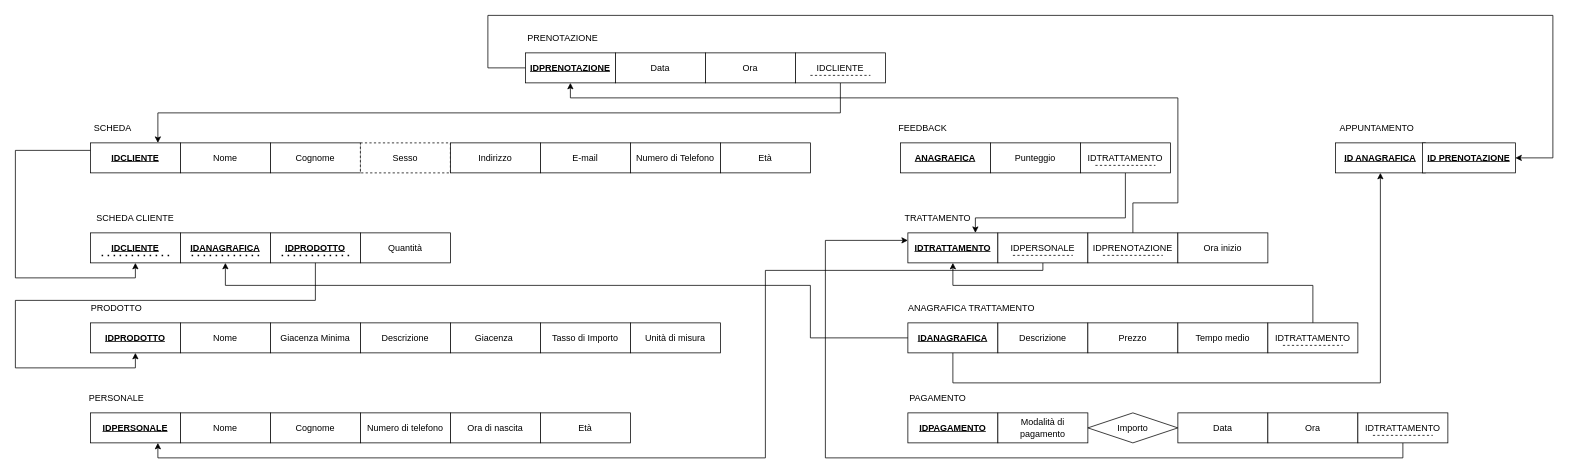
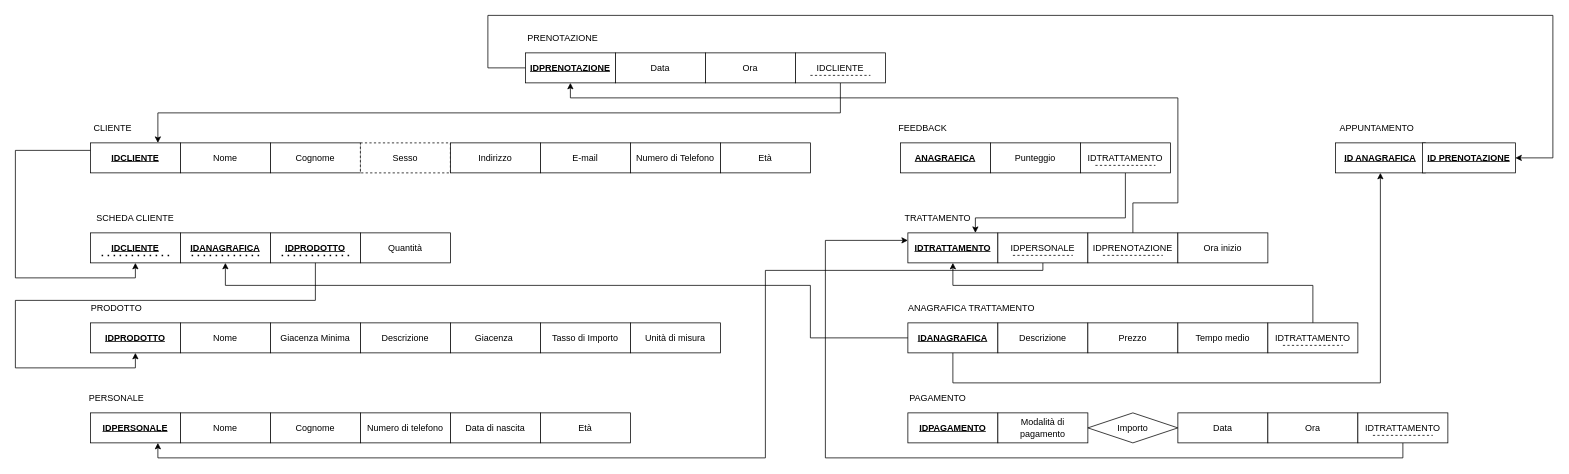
- <mxCell id="27" value="SCHEDA" style="text;html=1;strokeColor=none;fillColor=none;align=center;verticalAlign=middle;whiteSpace=wrap;rounded=0;" parent="1" vertex="1"><mxGeometry x="130" y="160" width="40" height="20" as="geometry" /></mxCell>
+ <mxCell id="27" value="CLIENTE" style="text;html=1;strokeColor=none;fillColor=none;align=center;verticalAlign=middle;whiteSpace=wrap;rounded=0;" parent="1" vertex="1"><mxGeometry x="130" y="160" width="40" height="20" as="geometry" /></mxCell>
- <mxCell id="53" value="Ora di nascita" style="rounded=0;whiteSpace=wrap;html=1;" parent="1" vertex="1"><mxGeometry x="600" y="550" width="120" height="40" as="geometry" /></mxCell>
+ <mxCell id="53" value="Data di nascita" style="rounded=0;whiteSpace=wrap;html=1;" parent="1" vertex="1"><mxGeometry x="600" y="550" width="120" height="40" as="geometry" /></mxCell>
